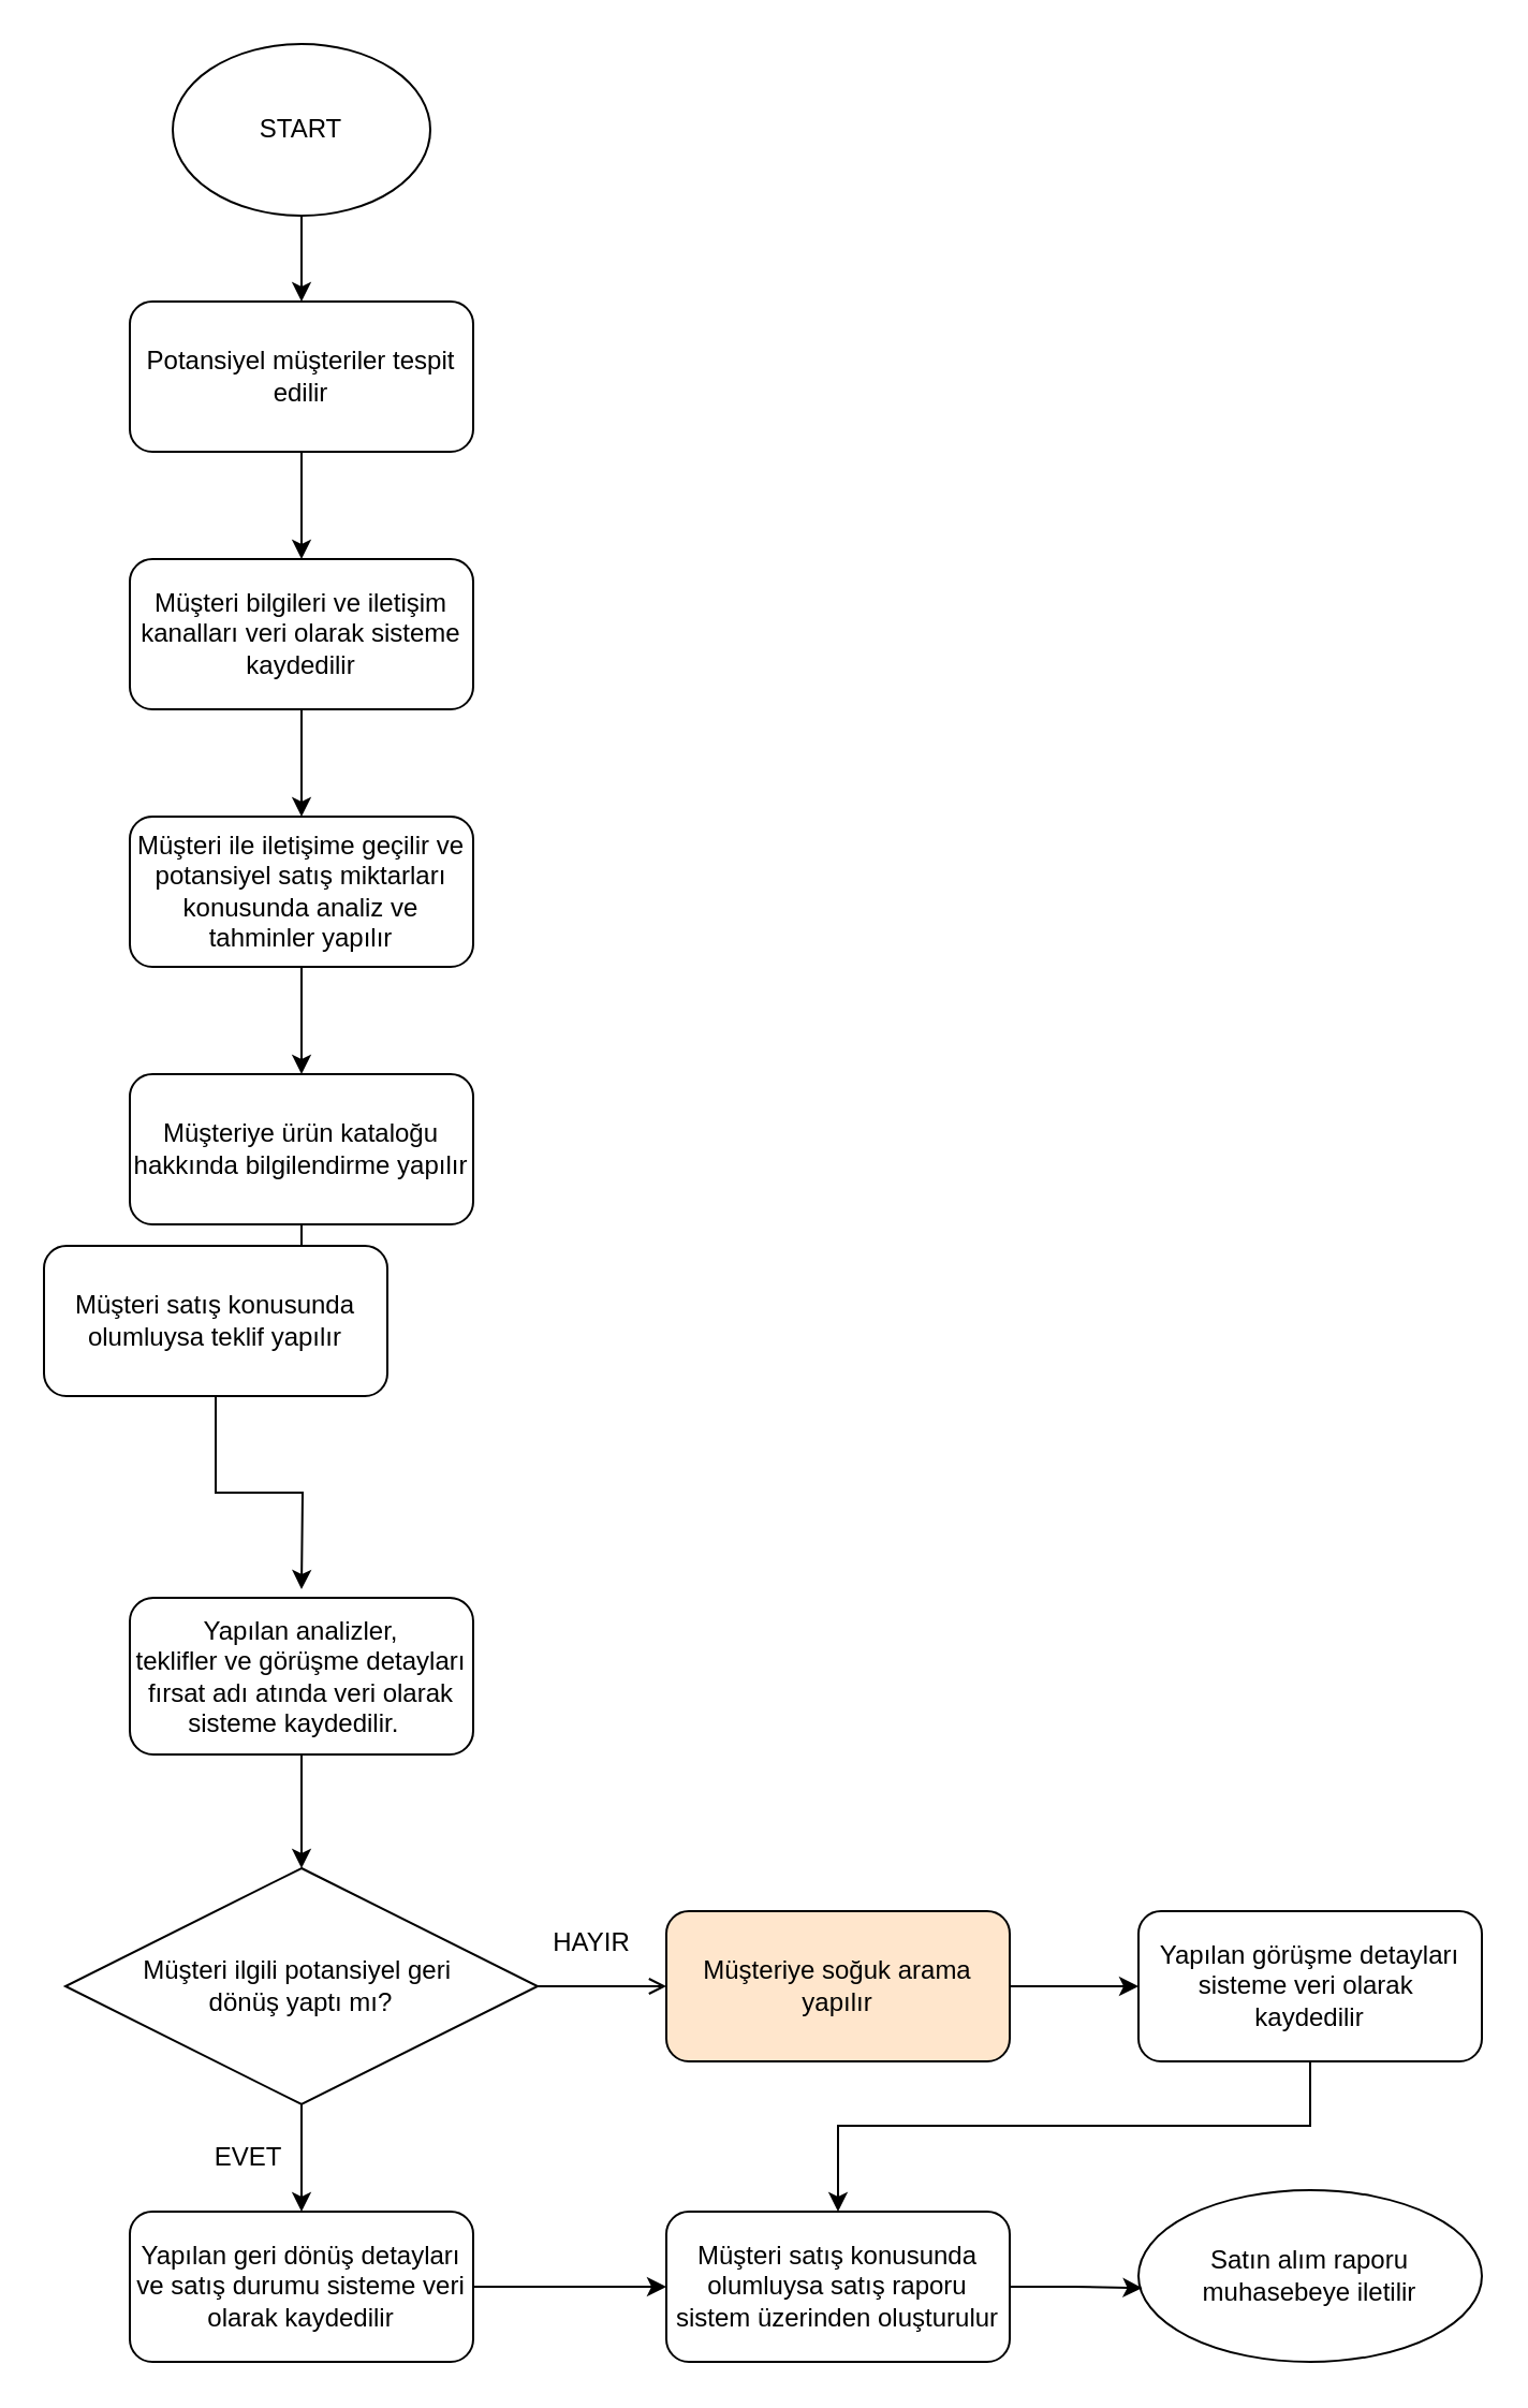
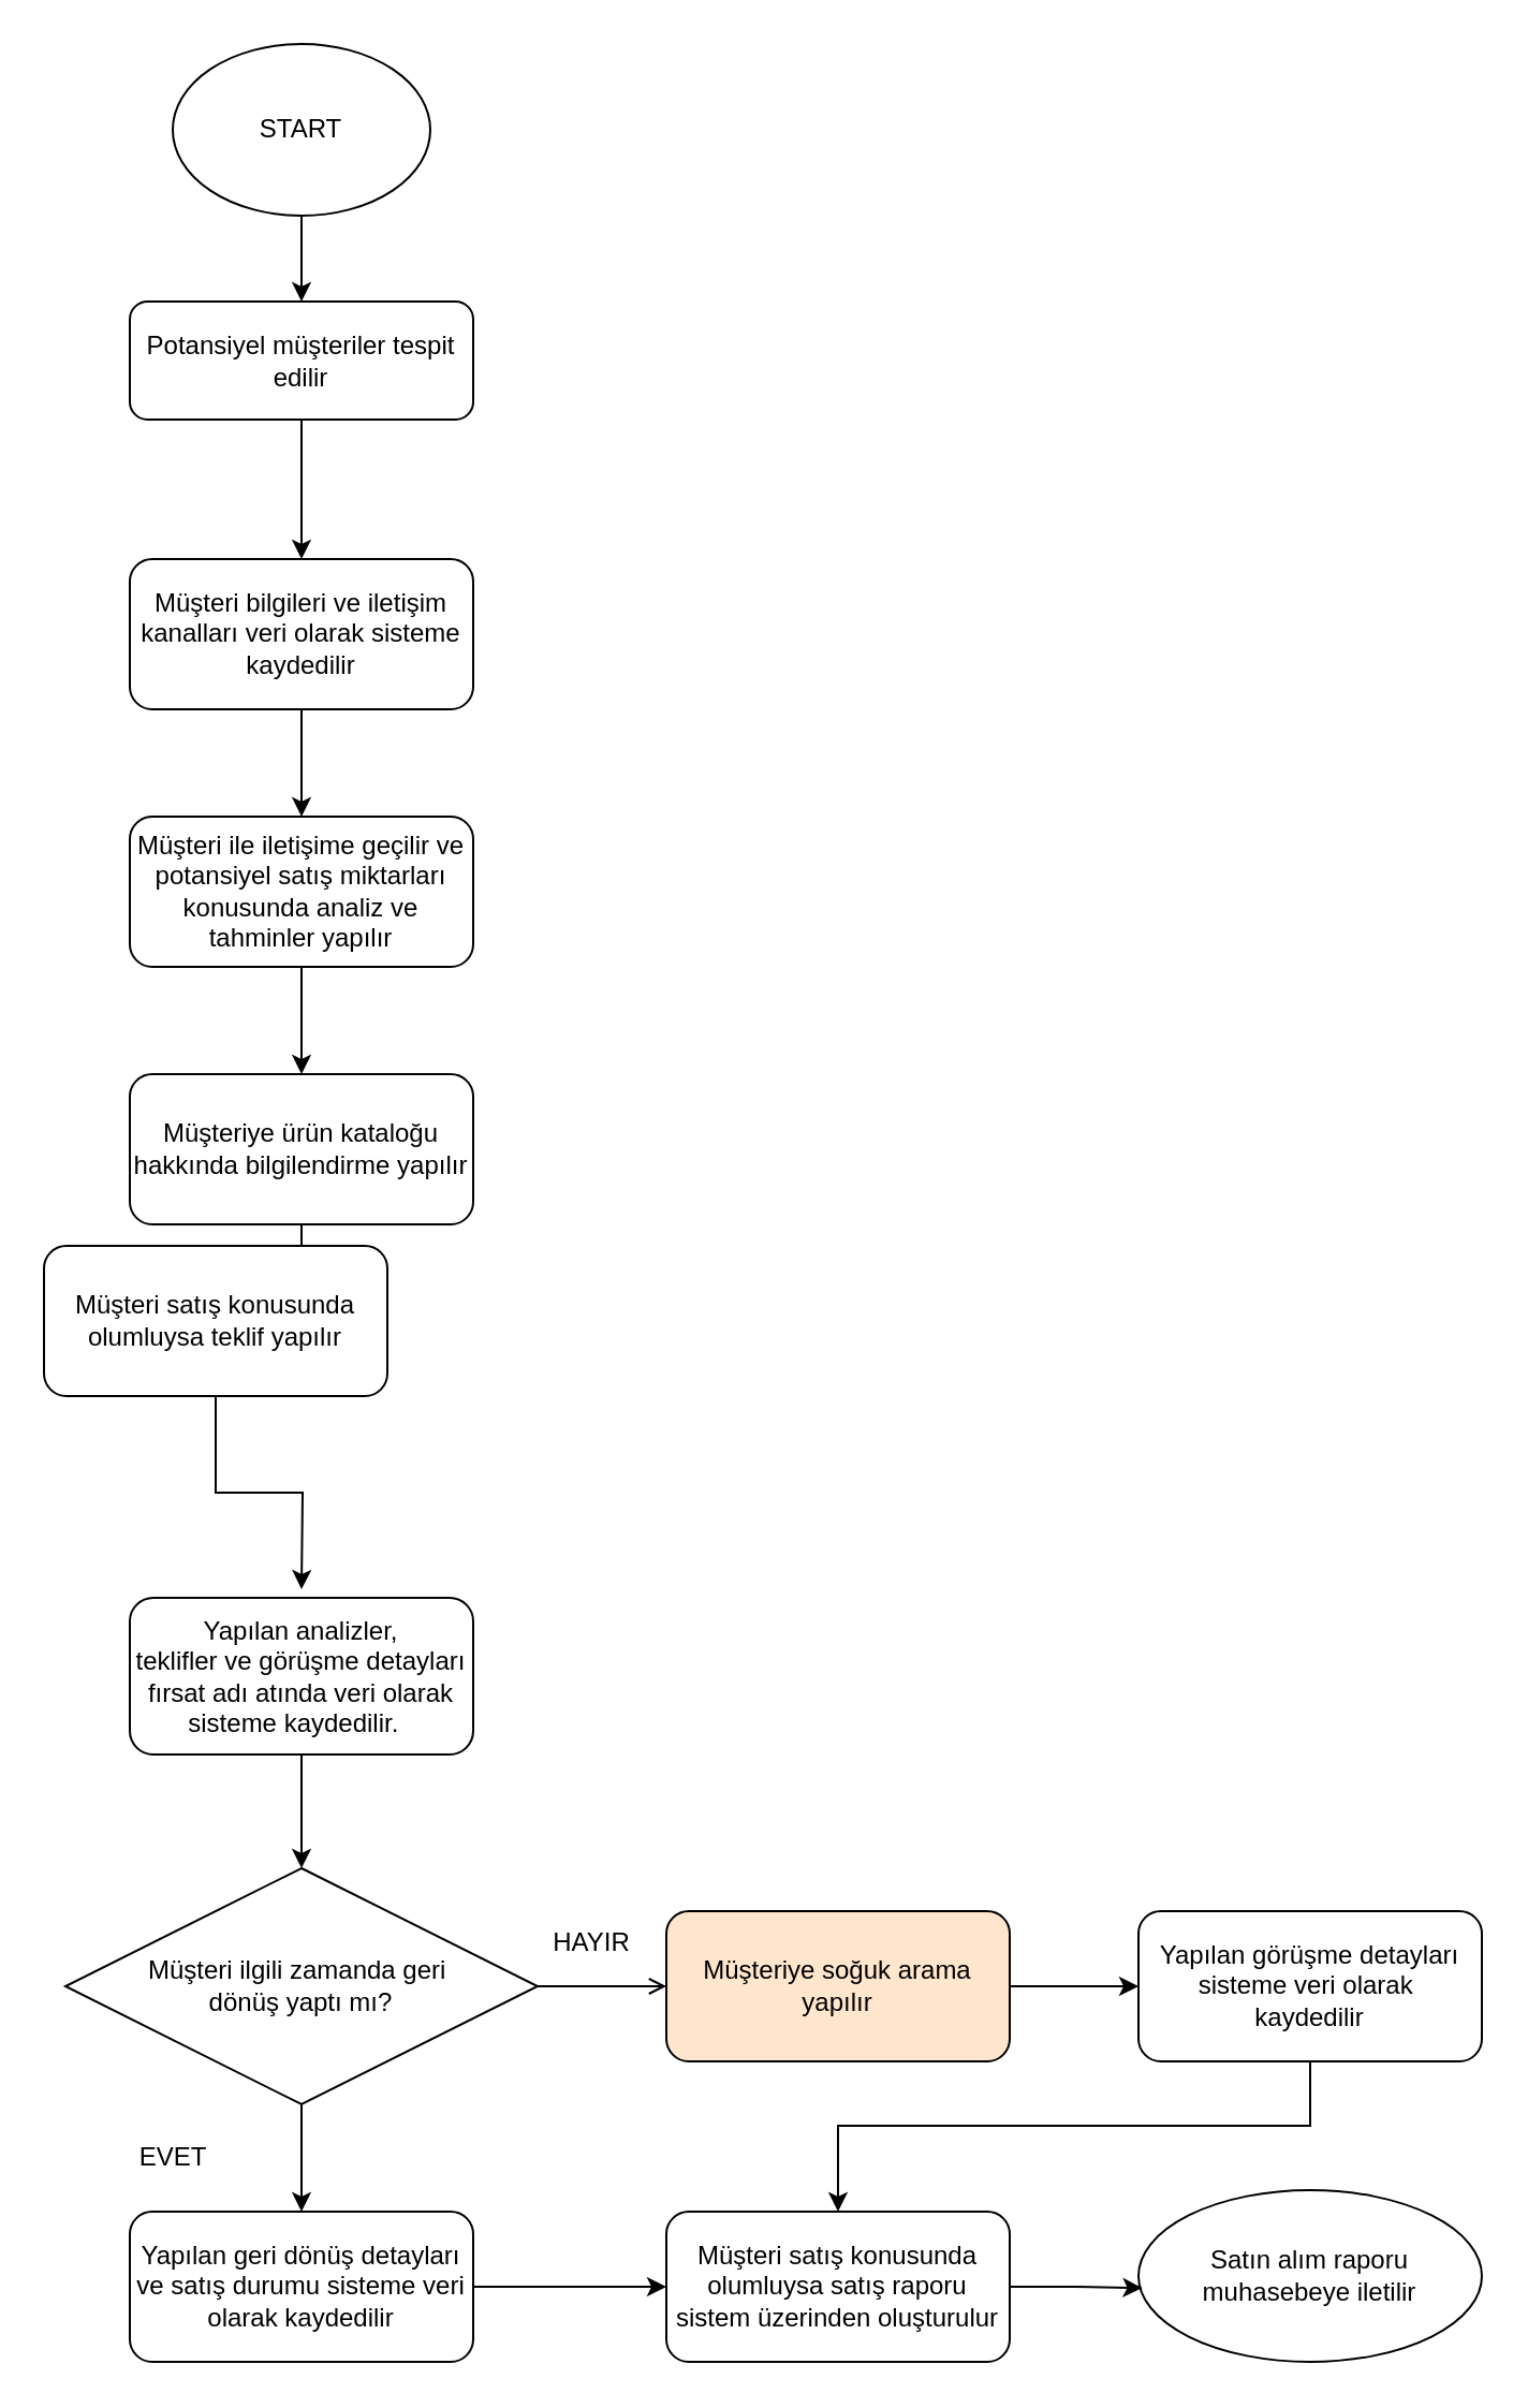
- <mxCell id="3" value="Potansiyel müşteriler tespit edilir" style="rounded=1;whiteSpace=wrap;html=1;fontSize=12;glass=0;strokeWidth=1;shadow=0;editable=1;movable=1;resizable=1;rotatable=1;deletable=1;locked=0;connectable=1;strokeColor=default;" parent="1" vertex="1"><mxGeometry x="60" y="140" width="160" height="70" as="geometry" /></mxCell>
+ <mxCell id="3" value="Potansiyel müşteriler tespit edilir" style="rounded=1;whiteSpace=wrap;html=1;fontSize=12;glass=0;strokeWidth=1;shadow=0;editable=1;movable=1;resizable=1;rotatable=1;deletable=1;locked=0;connectable=1;strokeColor=default;" parent="1" vertex="1"><mxGeometry x="60" y="140" width="160" height="55" as="geometry" /></mxCell>
- <mxCell id="16" value="&lt;div&gt;&lt;br&gt;&lt;/div&gt;Müşteri ilgili potansiyel geri&amp;nbsp;&lt;div&gt;dönüş yaptı mı?&lt;br&gt;&lt;br&gt;&lt;/div&gt;" style="rhombus;whiteSpace=wrap;html=1;editable=1;movable=1;resizable=1;rotatable=1;deletable=1;locked=0;connectable=1;strokeColor=default;" vertex="1" parent="1"><mxGeometry x="30" y="870" width="220" height="110" as="geometry" /></mxCell>
+ <mxCell id="16" value="&lt;div&gt;&lt;br&gt;&lt;/div&gt;Müşteri ilgili zamanda geri&amp;nbsp;&lt;div&gt;dönüş yaptı mı?&lt;br&gt;&lt;br&gt;&lt;/div&gt;" style="rhombus;whiteSpace=wrap;html=1;editable=1;movable=1;resizable=1;rotatable=1;deletable=1;locked=0;connectable=1;strokeColor=default;" vertex="1" parent="1"><mxGeometry x="30" y="870" width="220" height="110" as="geometry" /></mxCell>
- <mxCell id="21" value="EVET" style="text;html=1;align=center;verticalAlign=middle;resizable=0;points=[];autosize=1;strokeColor=none;fillColor=none;" vertex="1" parent="1"><mxGeometry x="90" y="990" width="50" height="30" as="geometry" /></mxCell>
+ <mxCell id="21" value="EVET" style="text;html=1;align=center;verticalAlign=middle;resizable=0;points=[];autosize=1;strokeColor=none;fillColor=none;" vertex="1" parent="1"><mxGeometry x="55" y="990" width="50" height="30" as="geometry" /></mxCell>
